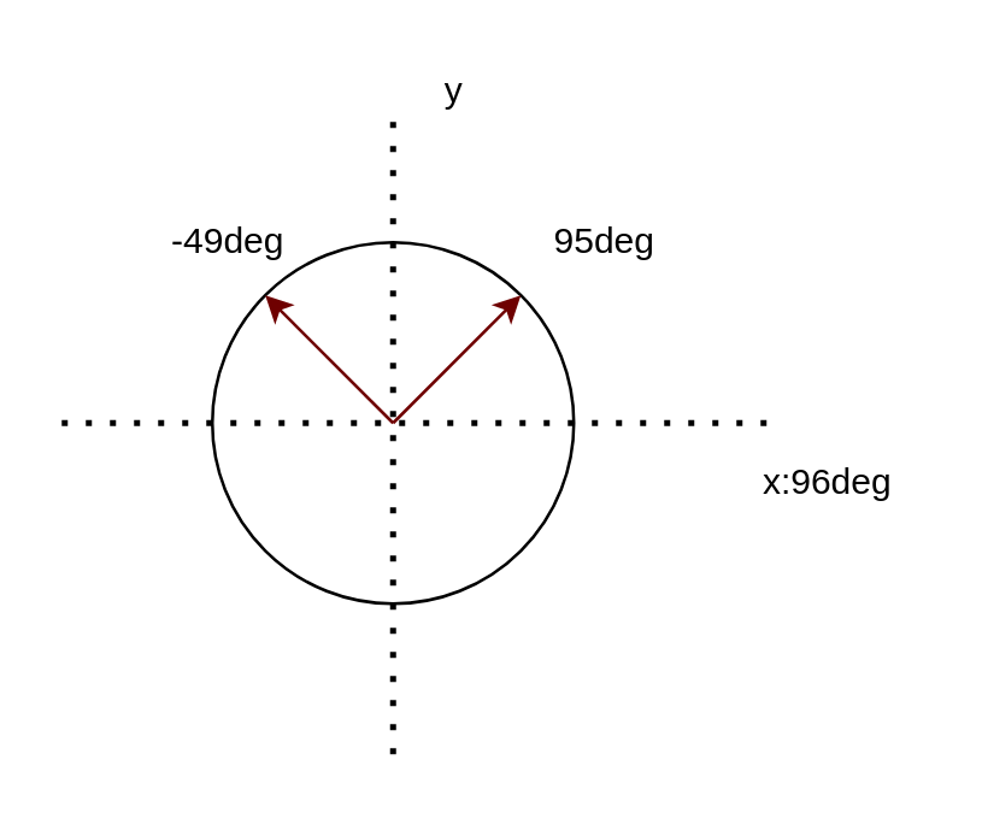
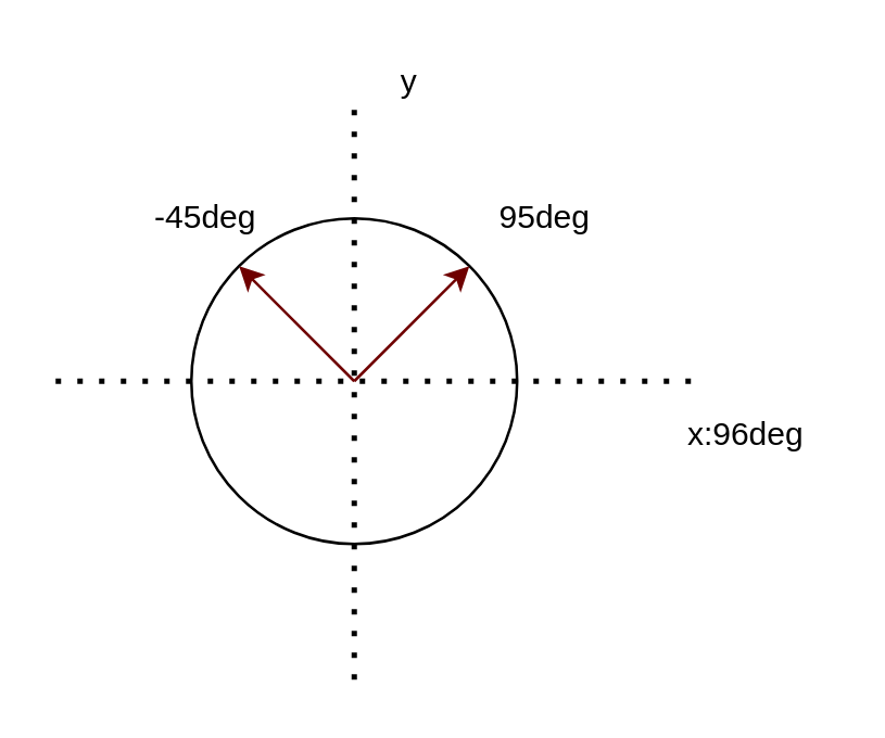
- <mxCell id="10" value="-49deg" style="text;html=1;align=center;verticalAlign=middle;resizable=0;points=[];autosize=1;strokeColor=none;fillColor=none;" vertex="1" parent="1"><mxGeometry x="50" y="70" width="50" height="20" as="geometry" /></mxCell>
+ <mxCell id="10" value="-45deg" style="text;html=1;align=center;verticalAlign=middle;resizable=0;points=[];autosize=1;strokeColor=none;fillColor=none;" vertex="1" parent="1"><mxGeometry x="50" y="70" width="50" height="20" as="geometry" /></mxCell>
